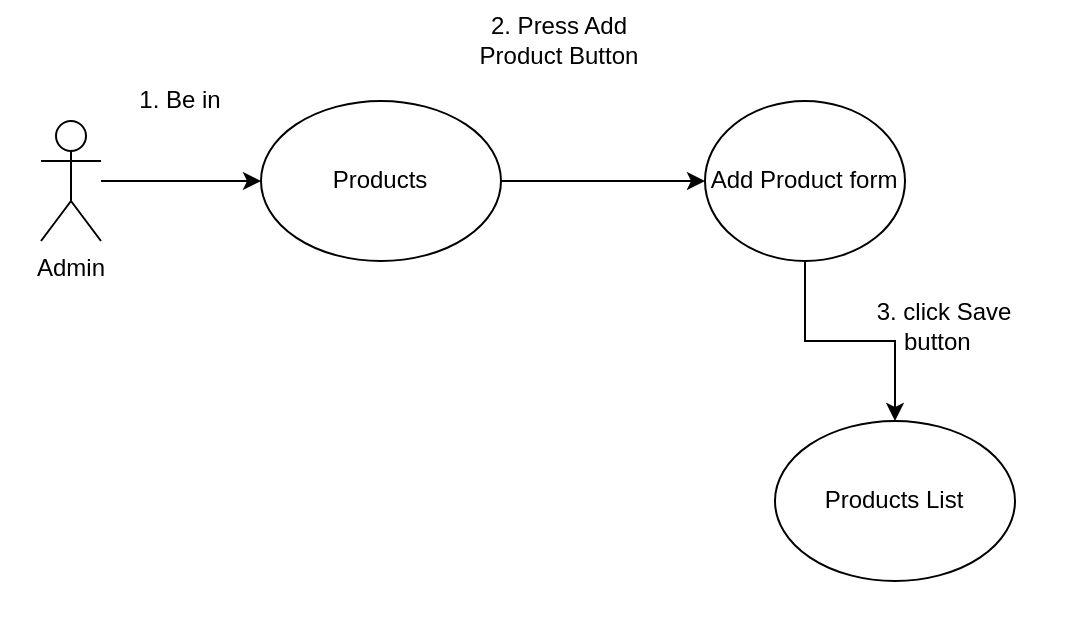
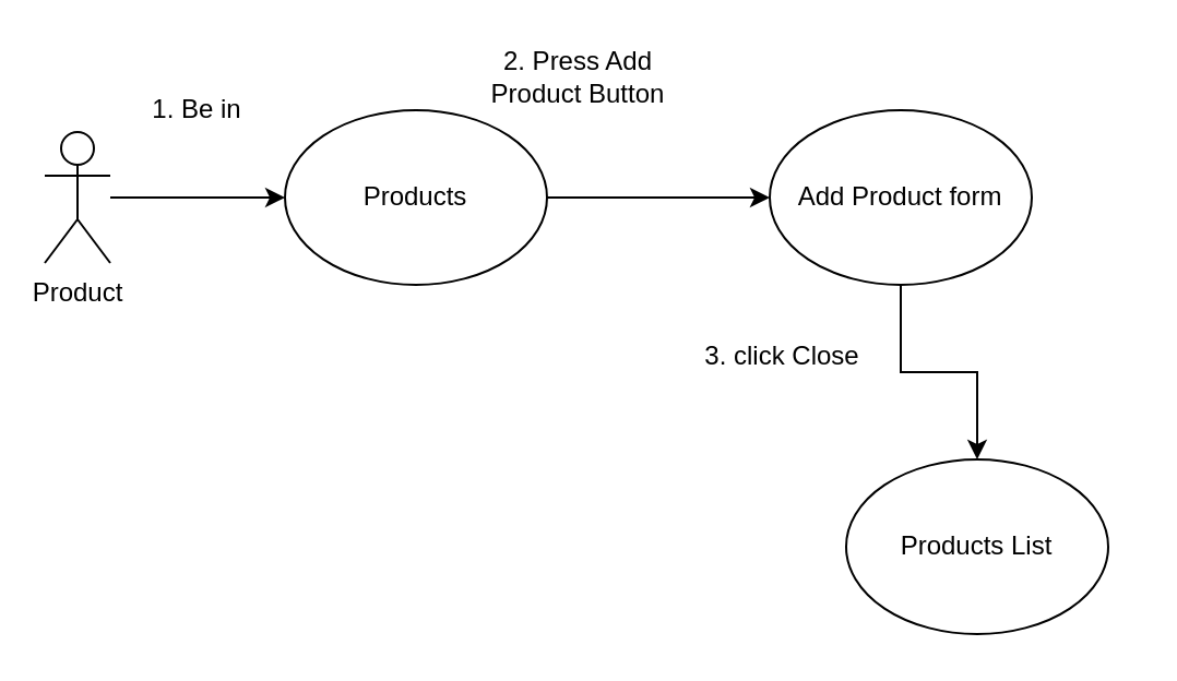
- <mxCell id="9" value="2.&amp;nbsp;Press Add Product Button" style="text;html=1;strokeColor=none;fillColor=none;align=center;verticalAlign=middle;whiteSpace=wrap;rounded=0;" vertex="1" parent="1"><mxGeometry x="238" y="5" width="83" height="30" as="geometry" /></mxCell>
+ <mxCell id="9" value="2.&amp;nbsp;Press Add Product Button" style="text;html=1;strokeColor=none;fillColor=none;align=center;verticalAlign=middle;whiteSpace=wrap;rounded=0;" vertex="1" parent="1"><mxGeometry x="223" y="20" width="83" height="30" as="geometry" /></mxCell>
- <mxCell id="7" value="&lt;font face=&quot;helvetica&quot;&gt;Add Product form&lt;/font&gt;" style="ellipse;whiteSpace=wrap;html=1;" vertex="1" parent="1"><mxGeometry x="352" y="50" width="100" height="80" as="geometry" /></mxCell>
+ <mxCell id="7" value="&lt;font face=&quot;helvetica&quot;&gt;Add Product form&lt;/font&gt;" style="ellipse;whiteSpace=wrap;html=1;" vertex="1" parent="1"><mxGeometry x="352" y="50" width="120" height="80" as="geometry" /></mxCell>
- <mxCell id="3" value="Admin" style="shape=umlActor;verticalLabelPosition=bottom;verticalAlign=top;html=1;outlineConnect=0;" vertex="1" parent="1"><mxGeometry x="20" y="60" width="30" height="60" as="geometry" /></mxCell>
+ <mxCell id="3" value="Product" style="shape=umlActor;verticalLabelPosition=bottom;verticalAlign=top;html=1;outlineConnect=0;" vertex="1" parent="1"><mxGeometry x="20" y="60" width="30" height="60" as="geometry" /></mxCell>
+ <mxCell id="11" value="3. click Close" style="text;html=1;strokeColor=none;fillColor=none;align=center;verticalAlign=middle;whiteSpace=wrap;rounded=0;" vertex="1" parent="1"><mxGeometry x="313" y="140" width="90" height="45" as="geometry" /></mxCell>
- <mxCell id="10" value="3. click Save button&amp;nbsp;&amp;nbsp;" style="text;html=1;strokeColor=none;fillColor=none;align=center;verticalAlign=middle;whiteSpace=wrap;rounded=0;" vertex="1" parent="1"><mxGeometry x="427" y="140" width="90" height="45" as="geometry" /></mxCell>
